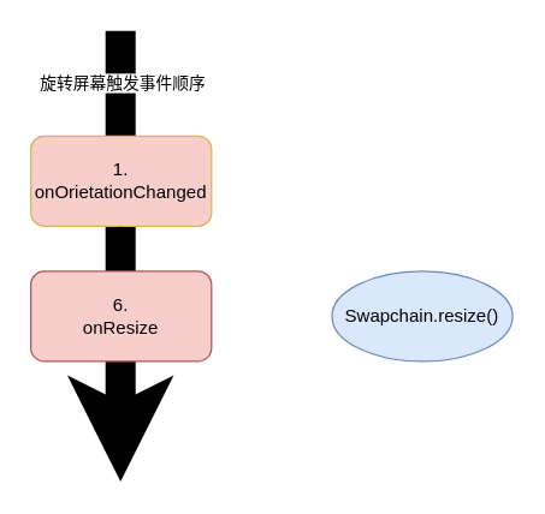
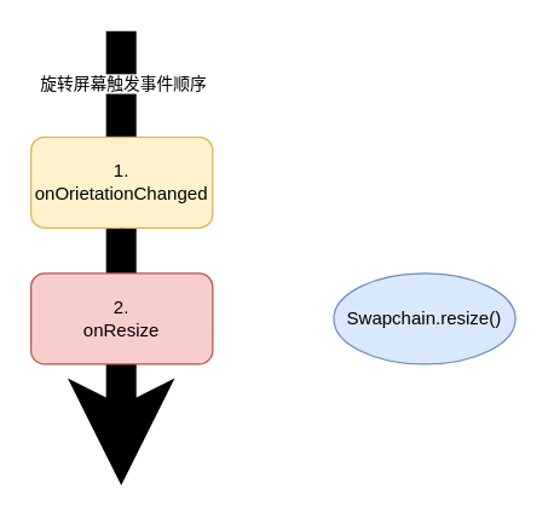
- <mxCell id="4" value="1. onOrietationChanged" style="rounded=1;whiteSpace=wrap;html=1;fillColor=#f8cecc;strokeColor=#d6b656;" vertex="1" parent="1"><mxGeometry x="20" y="90" width="120" height="60" as="geometry" /></mxCell>
+ <mxCell id="4" value="1. onOrietationChanged" style="rounded=1;whiteSpace=wrap;html=1;fillColor=#fff2cc;strokeColor=#d6b656;" vertex="1" parent="1"><mxGeometry x="20" y="90" width="120" height="60" as="geometry" /></mxCell>
- <mxCell id="6" value="6.&lt;br&gt;onResize" style="rounded=1;whiteSpace=wrap;html=1;fillColor=#f8cecc;strokeColor=#b85450;" vertex="1" parent="1"><mxGeometry x="20" y="180" width="120" height="60" as="geometry" /></mxCell>
+ <mxCell id="6" value="2.&lt;br&gt;onResize" style="rounded=1;whiteSpace=wrap;html=1;fillColor=#f8cecc;strokeColor=#b85450;" vertex="1" parent="1"><mxGeometry x="20" y="180" width="120" height="60" as="geometry" /></mxCell>
